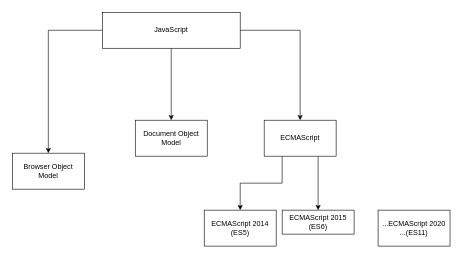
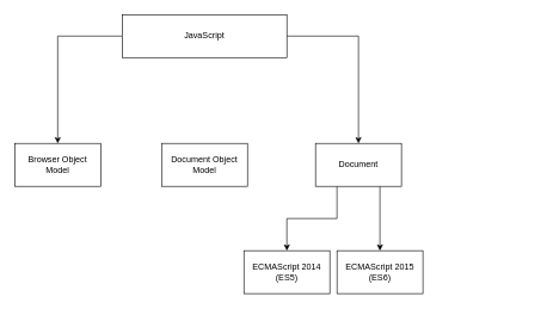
- <mxCell id="2" value="" style="edgeStyle=orthogonalEdgeStyle;rounded=0;orthogonalLoop=1;jettySize=auto;html=1;" edge="1" parent="1" source="5" target="6"><mxGeometry relative="1" as="geometry" /></mxCell>
- <mxCell id="10" value="ECMAScript" style="rounded=0;whiteSpace=wrap;html=1;" vertex="1" parent="1"><mxGeometry x="440" y="200" width="120" height="60" as="geometry" /></mxCell>
+ <mxCell id="10" value="Document" style="rounded=0;whiteSpace=wrap;html=1;" vertex="1" parent="1"><mxGeometry x="440" y="200" width="120" height="60" as="geometry" /></mxCell>
- <mxCell id="7" value="Browser Object Model" style="rounded=0;whiteSpace=wrap;html=1;" vertex="1" parent="1"><mxGeometry x="20" y="255" width="120" height="60" as="geometry" /></mxCell>
+ <mxCell id="7" value="Browser Object Model" style="rounded=0;whiteSpace=wrap;html=1;" vertex="1" parent="1"><mxGeometry x="20" y="200" width="120" height="60" as="geometry" /></mxCell>
- <mxCell id="12" value="ECMAScript 2015&lt;br&gt;(ES6)" style="rounded=0;whiteSpace=wrap;html=1;" vertex="1" parent="1"><mxGeometry x="470" y="350" width="120" height="40" as="geometry" /></mxCell>
+ <mxCell id="12" value="ECMAScript 2015&lt;br&gt;(ES6)" style="rounded=0;whiteSpace=wrap;html=1;" vertex="1" parent="1"><mxGeometry x="470" y="350" width="120" height="60" as="geometry" /></mxCell>
- <mxCell id="13" value="...ECMAScript 2020&lt;br&gt;...(ES11)" style="rounded=0;whiteSpace=wrap;html=1;" vertex="1" parent="1"><mxGeometry x="630" y="350" width="120" height="60" as="geometry" /></mxCell>
